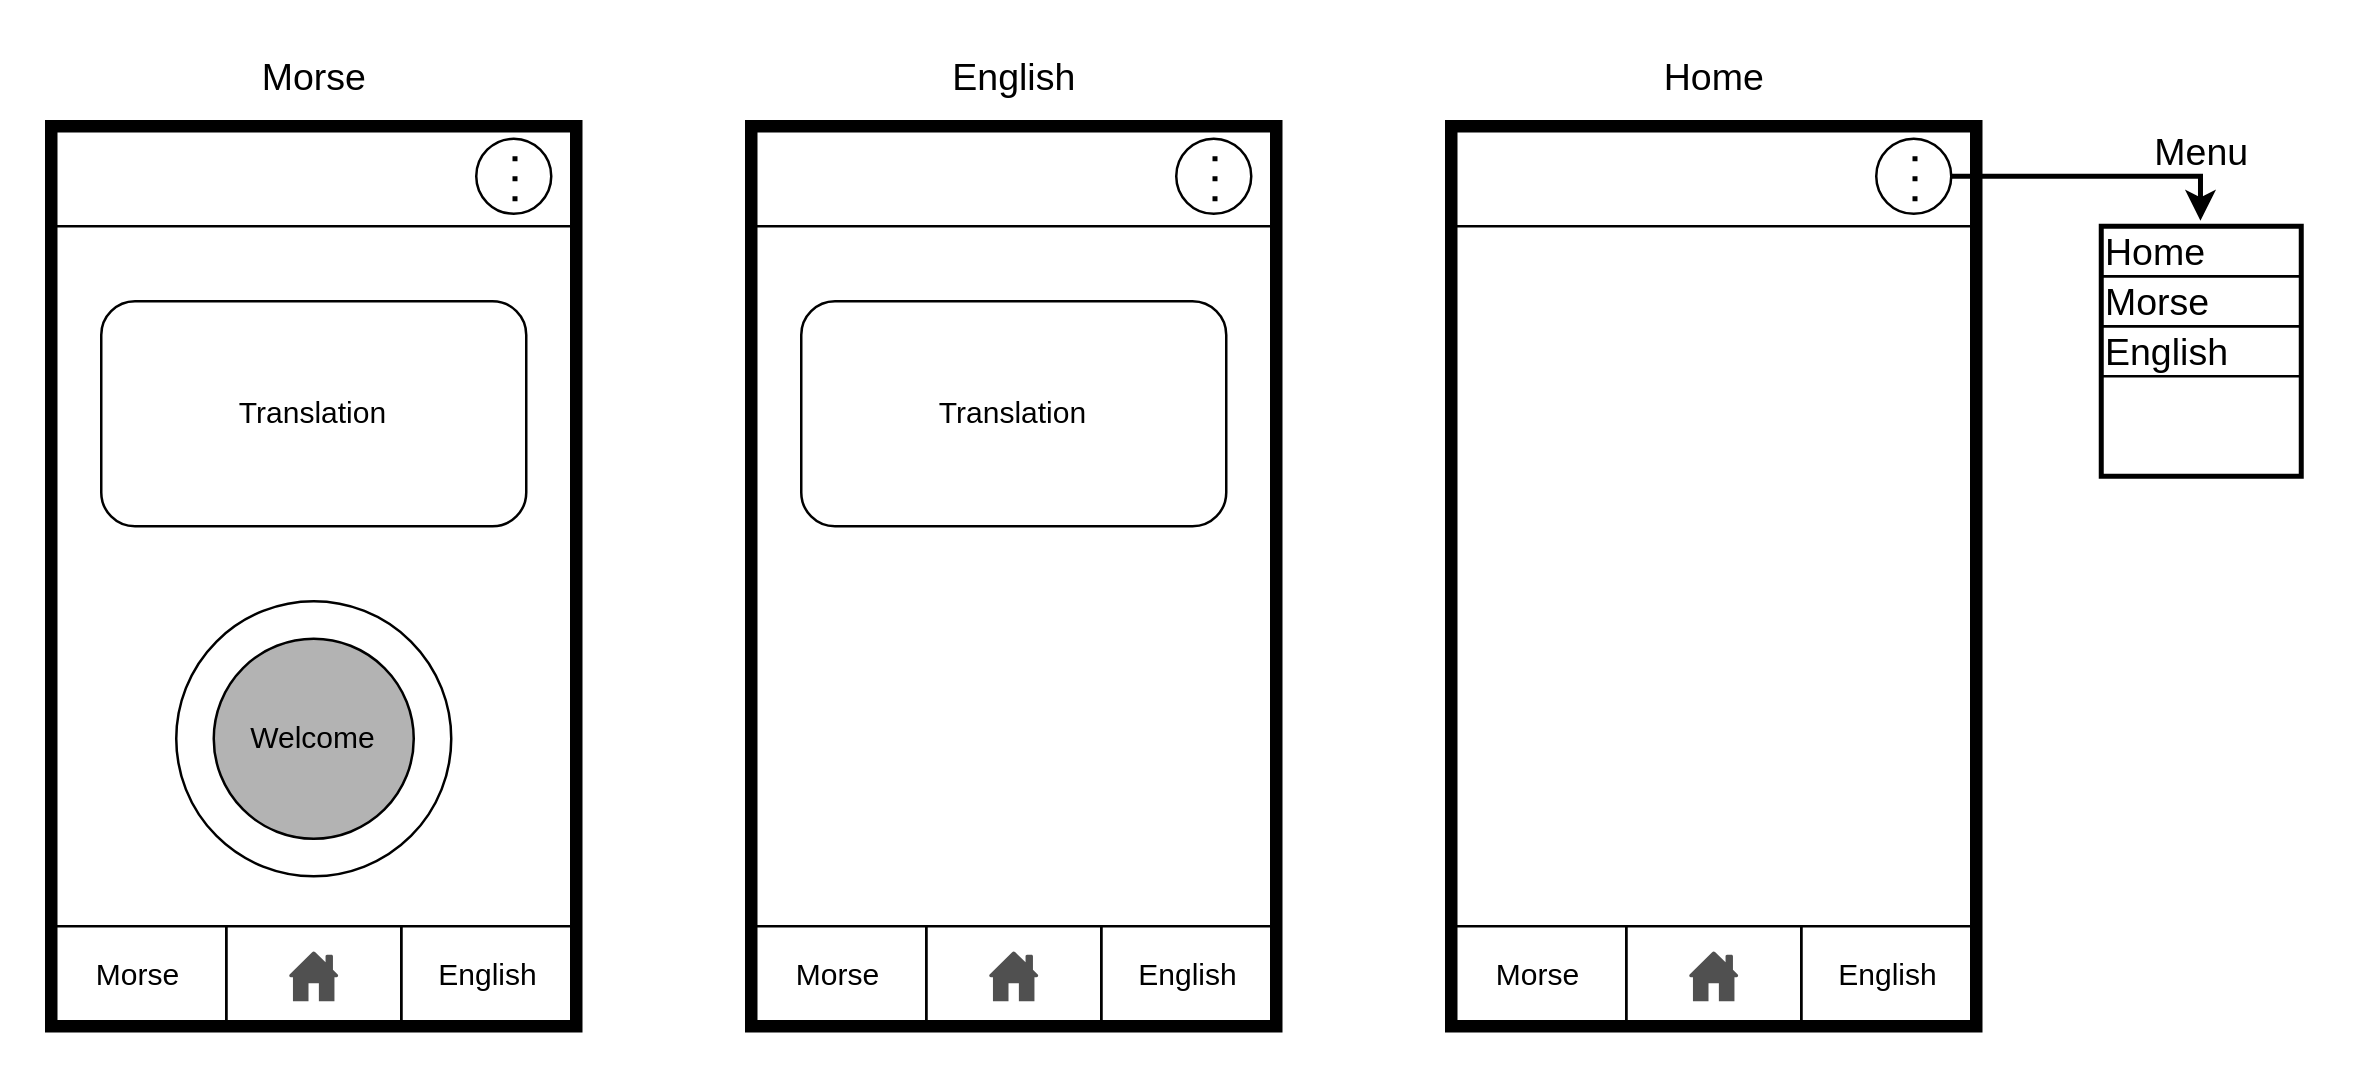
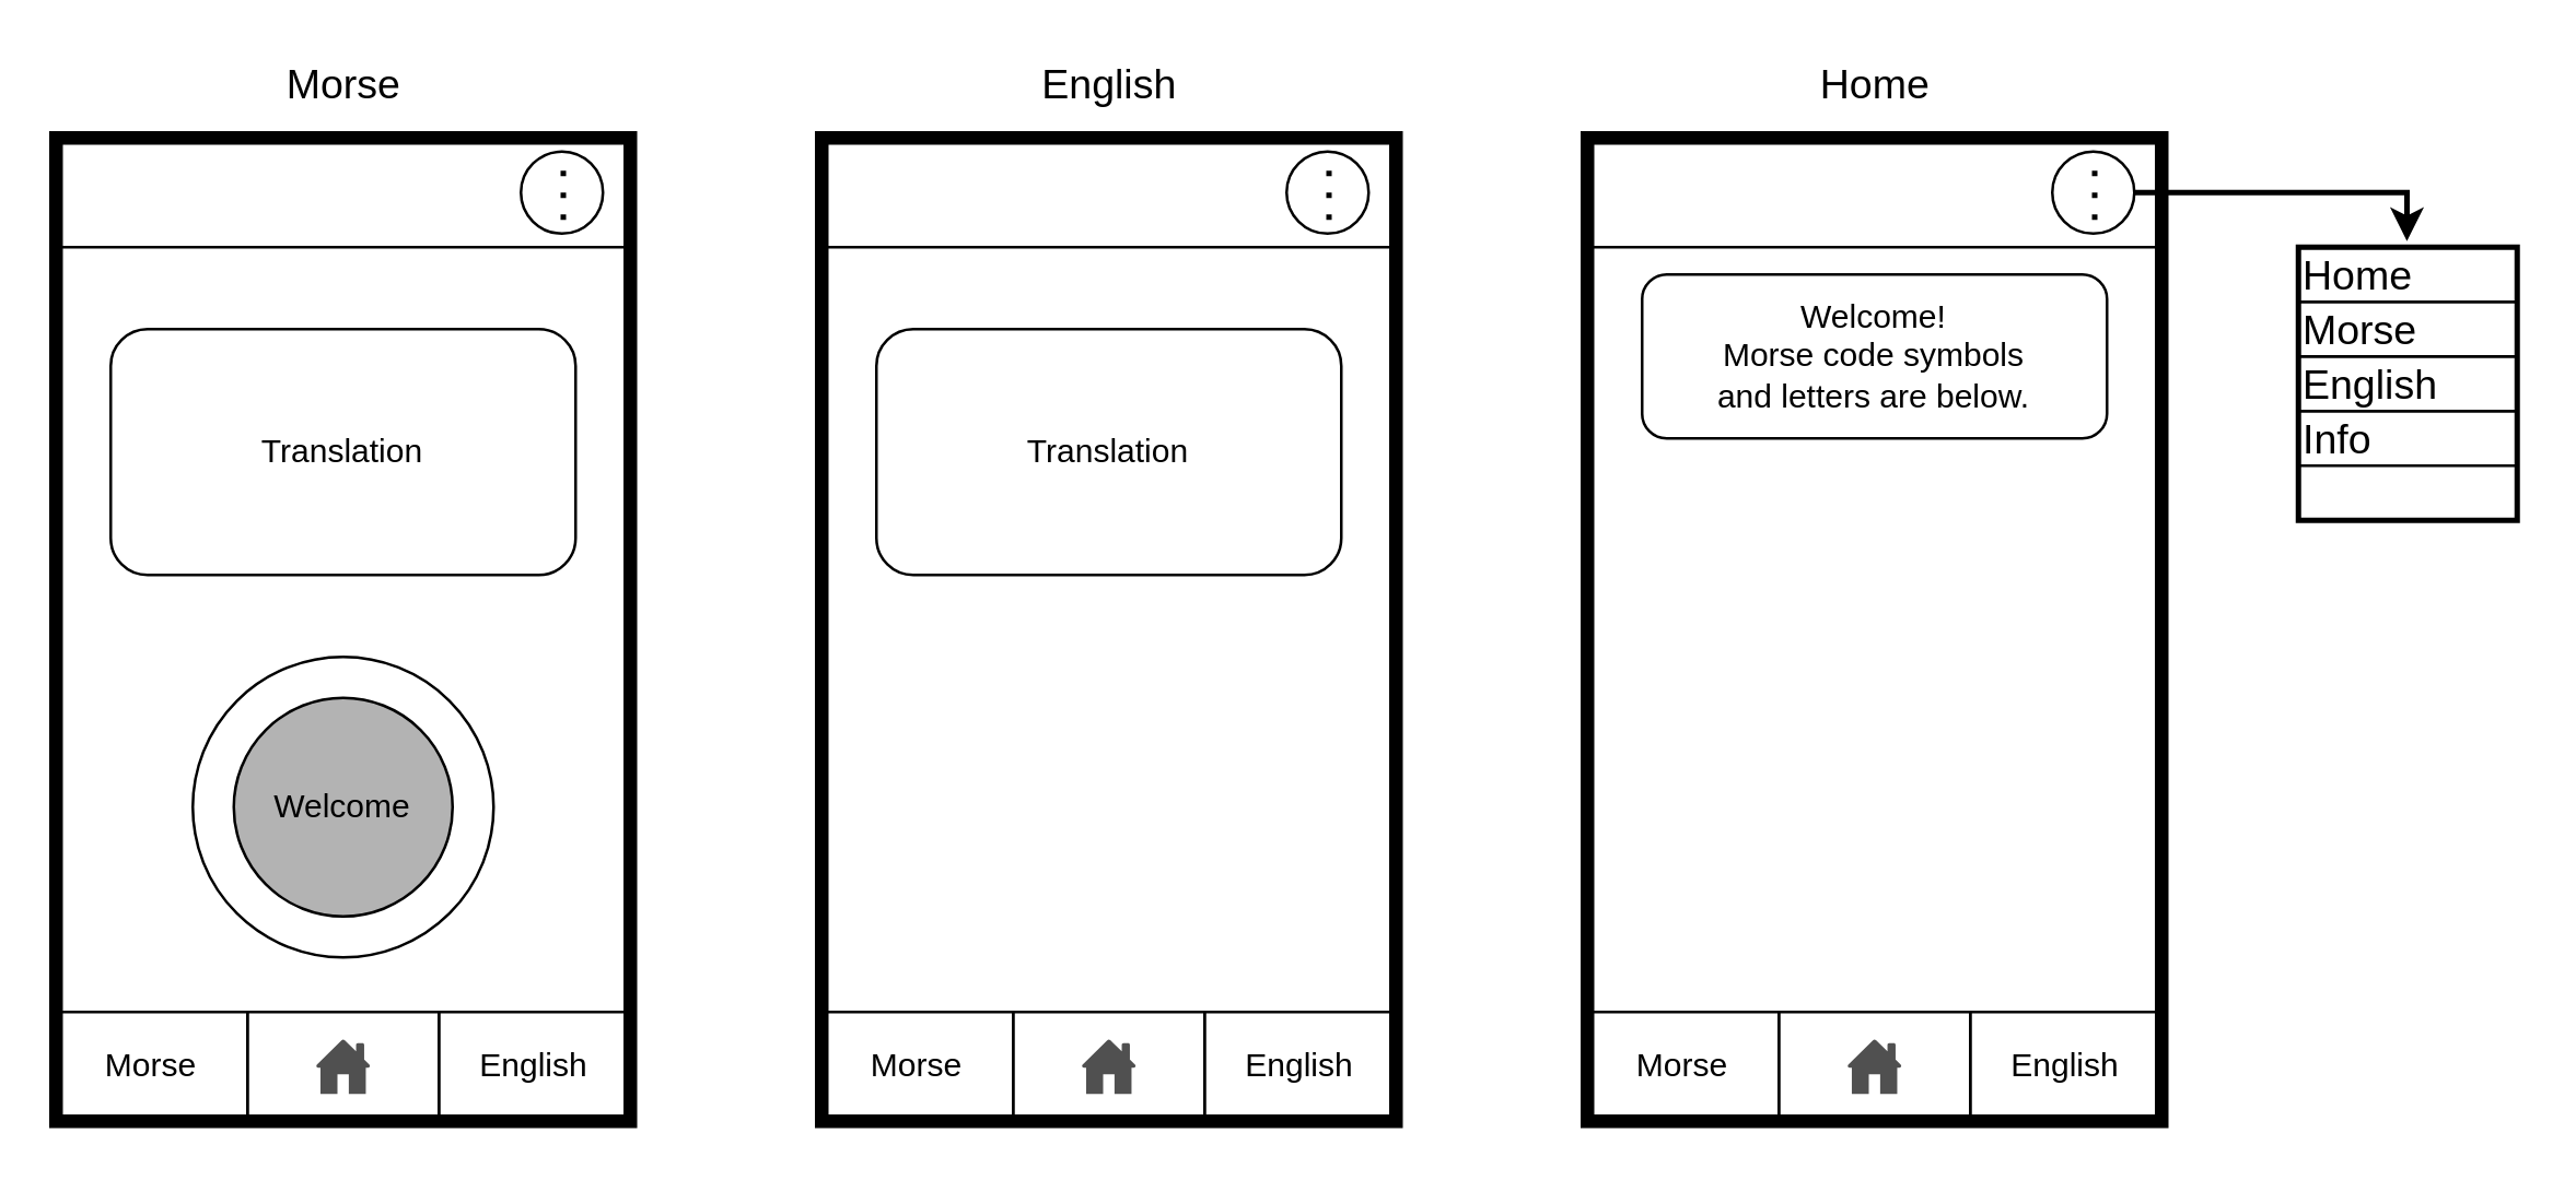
- <mxCell id="42" value="Menu" style="text;html=1;align=center;verticalAlign=middle;resizable=0;points=[];autosize=1;fontSize=15;" vertex="1" parent="1"><mxGeometry x="855" y="50" width="50" height="20" as="geometry" /></mxCell>
+ <mxCell id="33" value="Welcome!&lt;br&gt;Morse code symbols&lt;br&gt;and letters are below." style="rounded=1;whiteSpace=wrap;html=1;strokeWidth=1;fillColor=none;" vertex="1" parent="1"><mxGeometry x="600" y="100" width="170" height="60" as="geometry" /></mxCell>
+ <mxCell id="41" value="Info" style="rounded=0;whiteSpace=wrap;html=1;strokeWidth=1;fillColor=none;fontSize=15;align=left;" vertex="1" parent="1"><mxGeometry x="840" y="150" width="80" height="20" as="geometry" /></mxCell>
